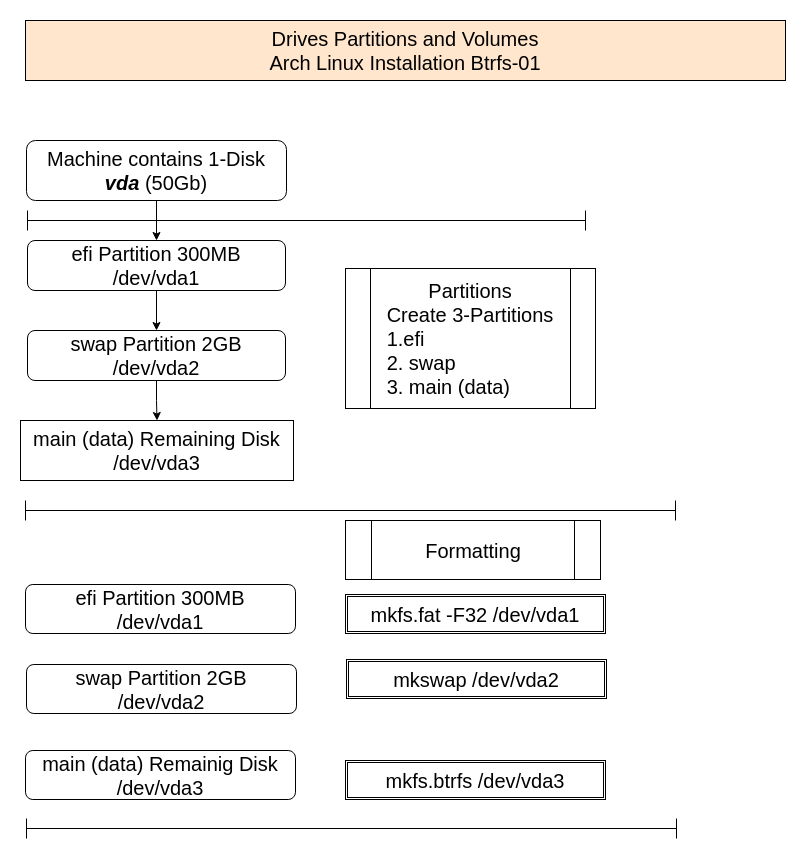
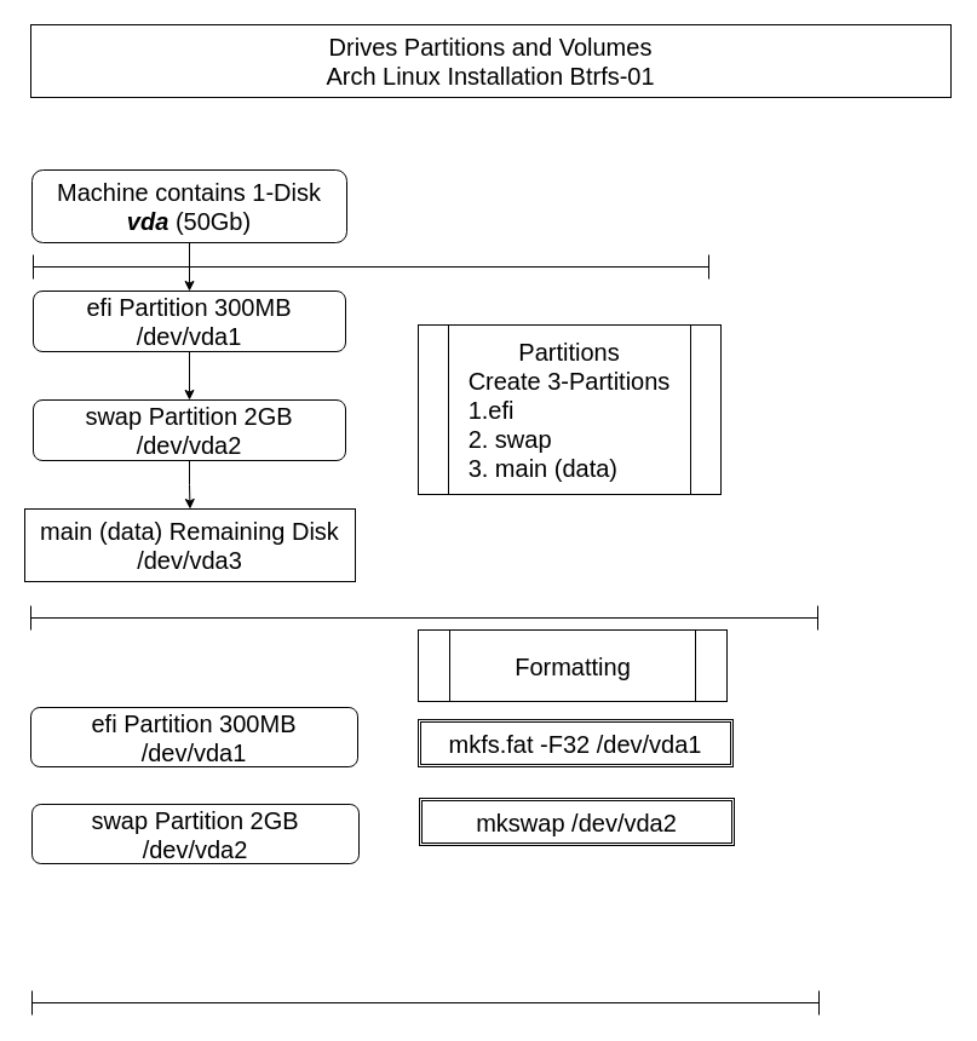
- <mxCell id="2" value="&lt;font style=&quot;font-size: 20px&quot;&gt;Drives Partitions and Volumes&lt;br&gt;Arch Linux Installation Btrfs-01&lt;br&gt;&lt;/font&gt;" style="rounded=0;whiteSpace=wrap;html=1;fillColor=#ffe6cc;" parent="1" vertex="1"><mxGeometry x="25" y="20" width="760" height="60" as="geometry" /></mxCell>
+ <mxCell id="2" value="&lt;font style=&quot;font-size: 20px&quot;&gt;Drives Partitions and Volumes&lt;br&gt;Arch Linux Installation Btrfs-01&lt;br&gt;&lt;/font&gt;" style="rounded=0;whiteSpace=wrap;html=1;" parent="1" vertex="1"><mxGeometry x="25" y="20" width="760" height="60" as="geometry" /></mxCell>
- <mxCell id="18" value="main (data) Remainig Disk&lt;br&gt;/dev/vda3" style="rounded=1;whiteSpace=wrap;html=1;fontSize=20;" parent="1" vertex="1"><mxGeometry x="25" y="750" width="270" height="49" as="geometry" /></mxCell>
- <mxCell id="19" value="mkfs.btrfs /dev/vda3" style="shape=ext;double=1;rounded=0;whiteSpace=wrap;html=1;fontSize=20;" parent="1" vertex="1"><mxGeometry x="345" y="760" width="260" height="39" as="geometry" /></mxCell>
